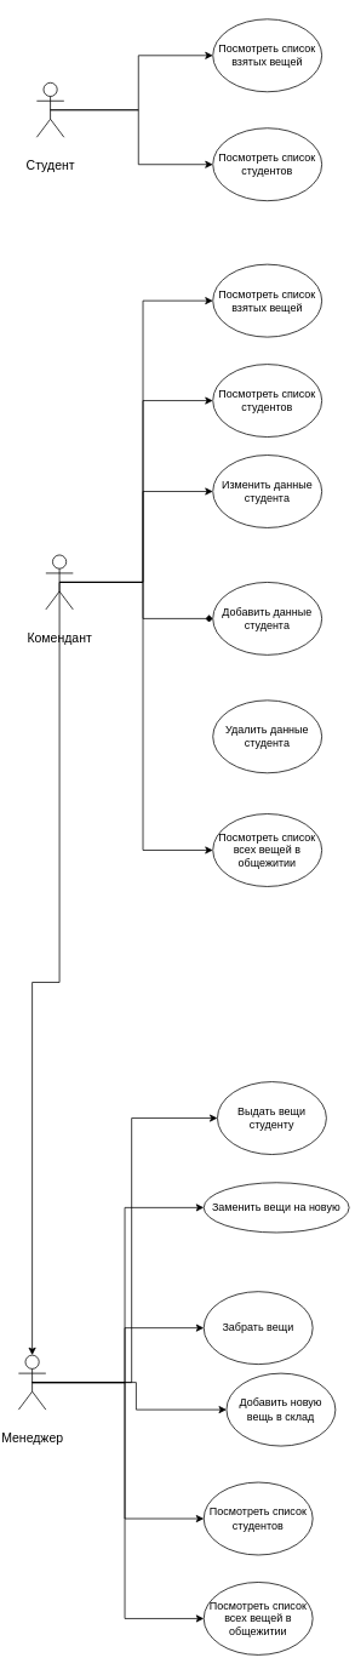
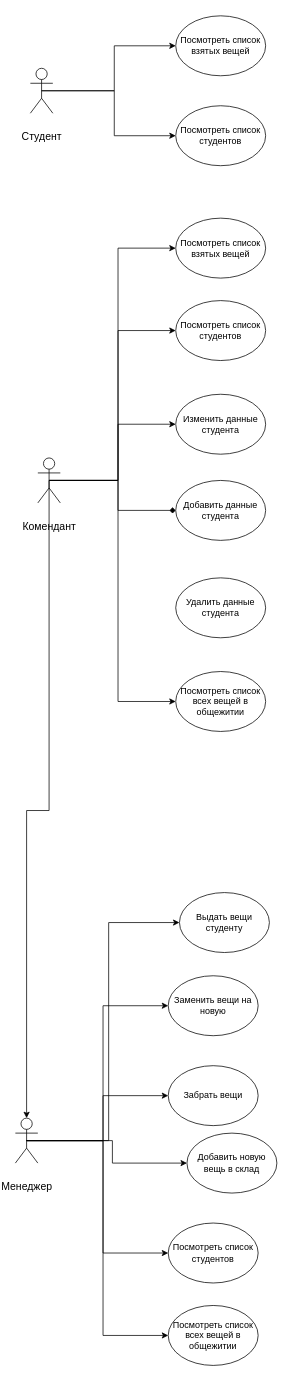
- <mxCell id="21" value="Изменить данные студента" style="ellipse;whiteSpace=wrap;html=1;strokeColor=default;fontFamily=Helvetica;fontSize=12;fontColor=default;fillColor=default;" vertex="1" parent="1"><mxGeometry x="234" y="500" width="120" height="80" as="geometry" /></mxCell>
+ <mxCell id="21" value="Изменить данные студента" style="ellipse;whiteSpace=wrap;html=1;strokeColor=default;fontFamily=Helvetica;fontSize=12;fontColor=default;fillColor=default;" vertex="1" parent="1"><mxGeometry x="234" y="525" width="120" height="80" as="geometry" /></mxCell>
- <mxCell id="25" value="Заменить вещи на новую" style="ellipse;whiteSpace=wrap;html=1;strokeColor=default;fontFamily=Helvetica;fontSize=12;fontColor=default;fillColor=default;" vertex="1" parent="1"><mxGeometry x="224" y="1301" width="160" height="55" as="geometry" /></mxCell>
+ <mxCell id="25" value="Заменить вещи на новую" style="ellipse;whiteSpace=wrap;html=1;strokeColor=default;fontFamily=Helvetica;fontSize=12;fontColor=default;fillColor=default;" vertex="1" parent="1"><mxGeometry x="224" y="1301" width="120" height="80" as="geometry" /></mxCell>
